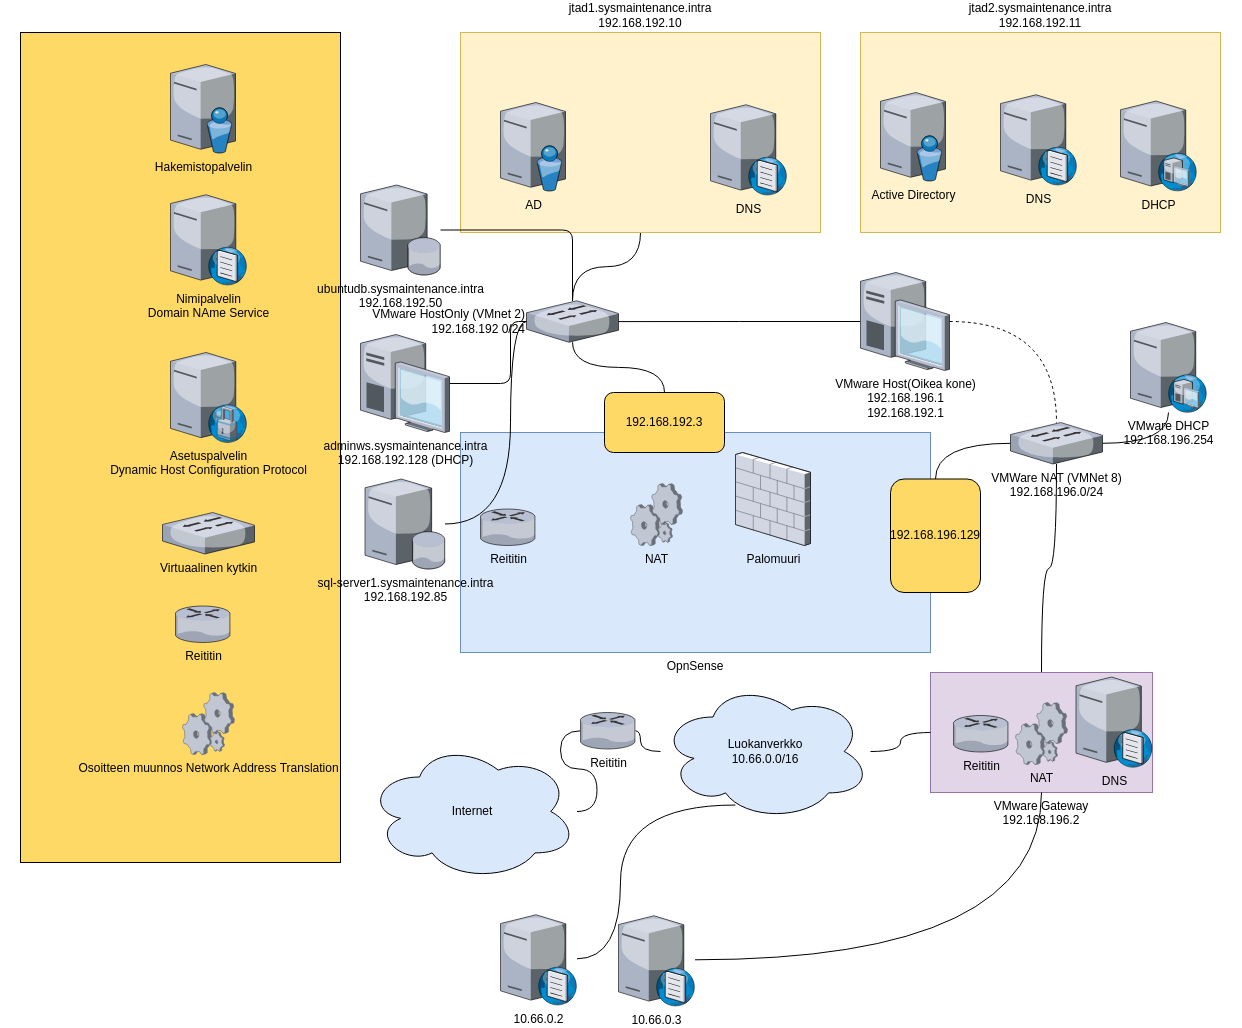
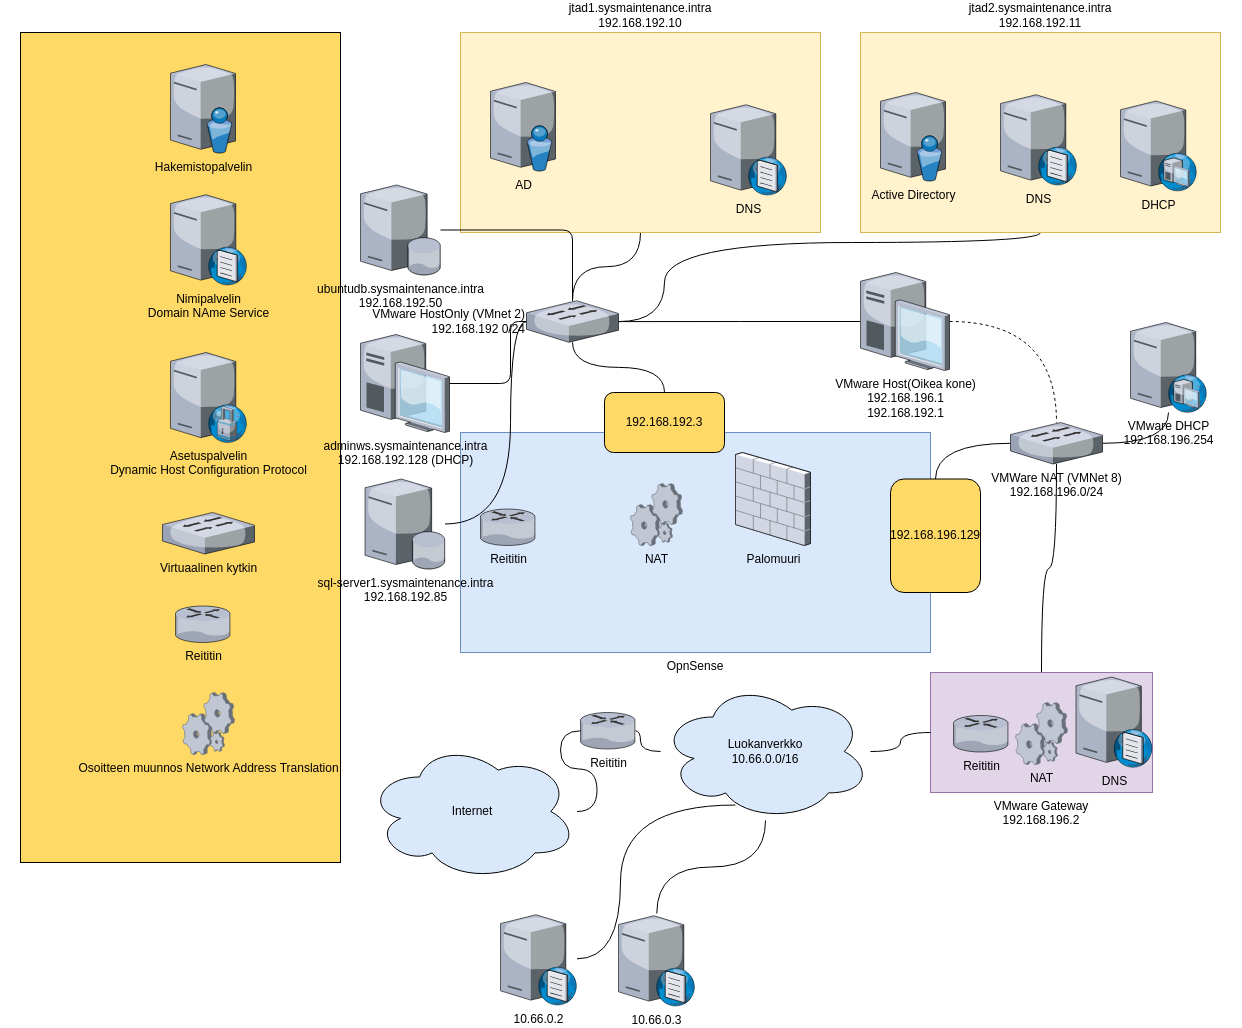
- <mxCell id="5" value="AD" style="verticalLabelPosition=bottom;sketch=0;aspect=fixed;html=1;verticalAlign=top;strokeColor=none;align=center;outlineConnect=0;shape=mxgraph.citrix.directory_server;shadow=0;glass=0;fillColor=#FFD966;labelPosition=center;" parent="1" vertex="1"><mxGeometry x="500" y="90" width="65" height="88.5" as="geometry" /></mxCell>
+ <mxCell id="5" value="AD" style="verticalLabelPosition=bottom;sketch=0;aspect=fixed;html=1;verticalAlign=top;strokeColor=none;align=center;outlineConnect=0;shape=mxgraph.citrix.directory_server;shadow=0;glass=0;fillColor=#FFD966;labelPosition=center;" parent="1" vertex="1"><mxGeometry x="490" y="70" width="65" height="88.5" as="geometry" /></mxCell>
+ <mxCell id="7" style="edgeStyle=orthogonalEdgeStyle;curved=1;orthogonalLoop=1;jettySize=auto;html=1;endArrow=none;endFill=0;" parent="1" source="8" target="23" edge="1"><mxGeometry relative="1" as="geometry"><Array as="points"><mxPoint x="1040" y="230" /><mxPoint x="664" y="230" /></Array></mxGeometry></mxCell>
- <mxCell id="37" style="edgeStyle=orthogonalEdgeStyle;curved=1;orthogonalLoop=1;jettySize=auto;html=1;endArrow=none;endFill=0;" parent="1" source="38" target="27" edge="1"><mxGeometry relative="1" as="geometry" /></mxCell>
+ <mxCell id="37" style="edgeStyle=orthogonalEdgeStyle;curved=1;orthogonalLoop=1;jettySize=auto;html=1;endArrow=none;endFill=0;" parent="1" source="38" target="17" edge="1"><mxGeometry relative="1" as="geometry" /></mxCell>
